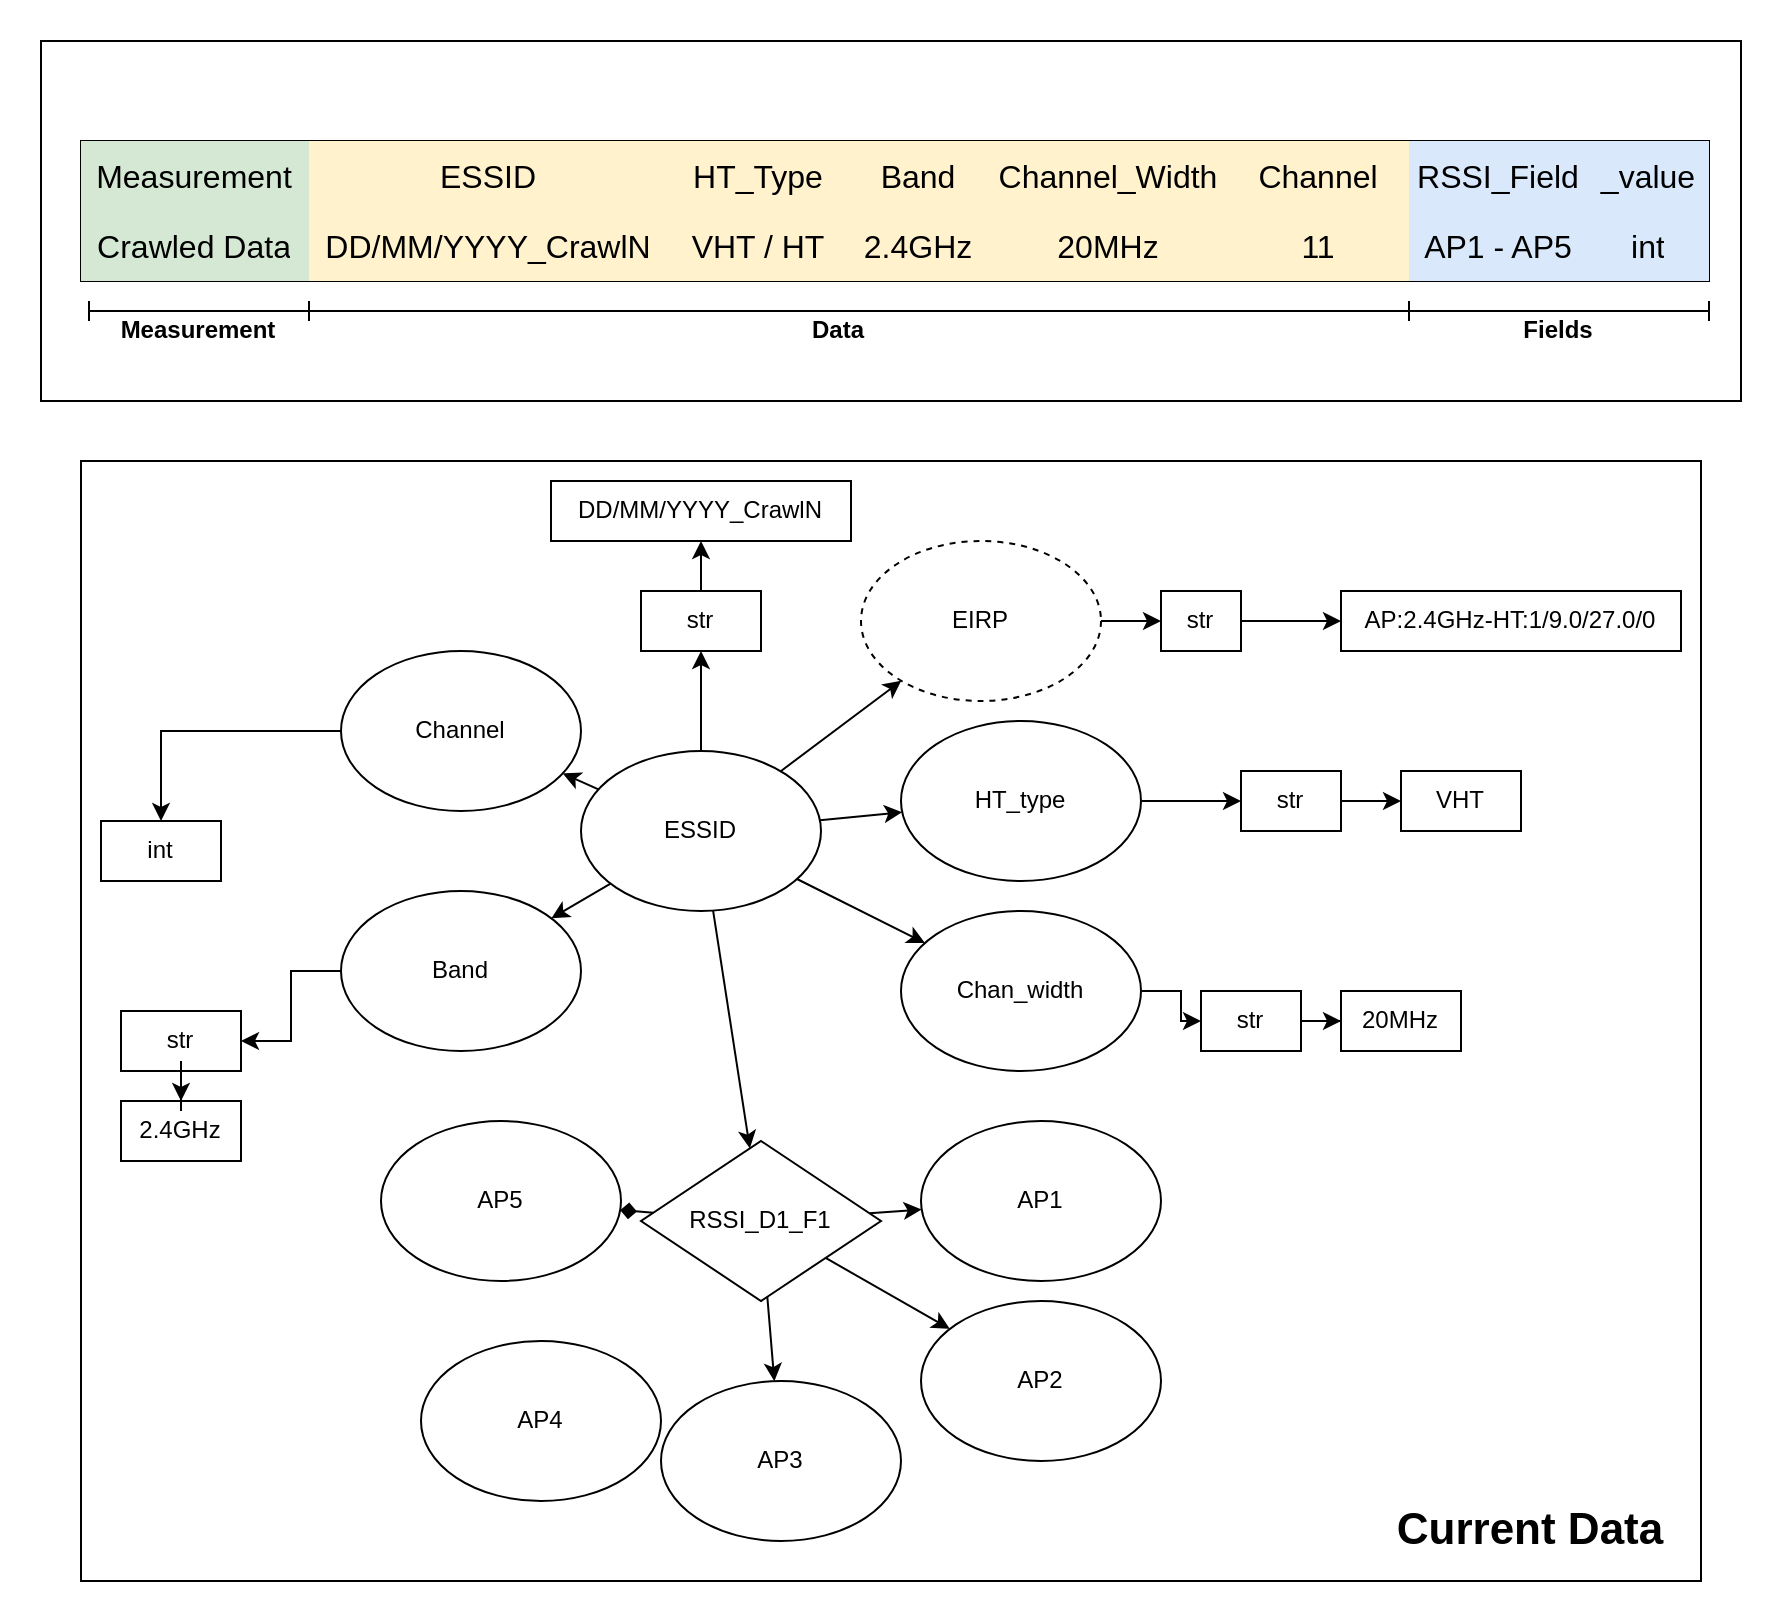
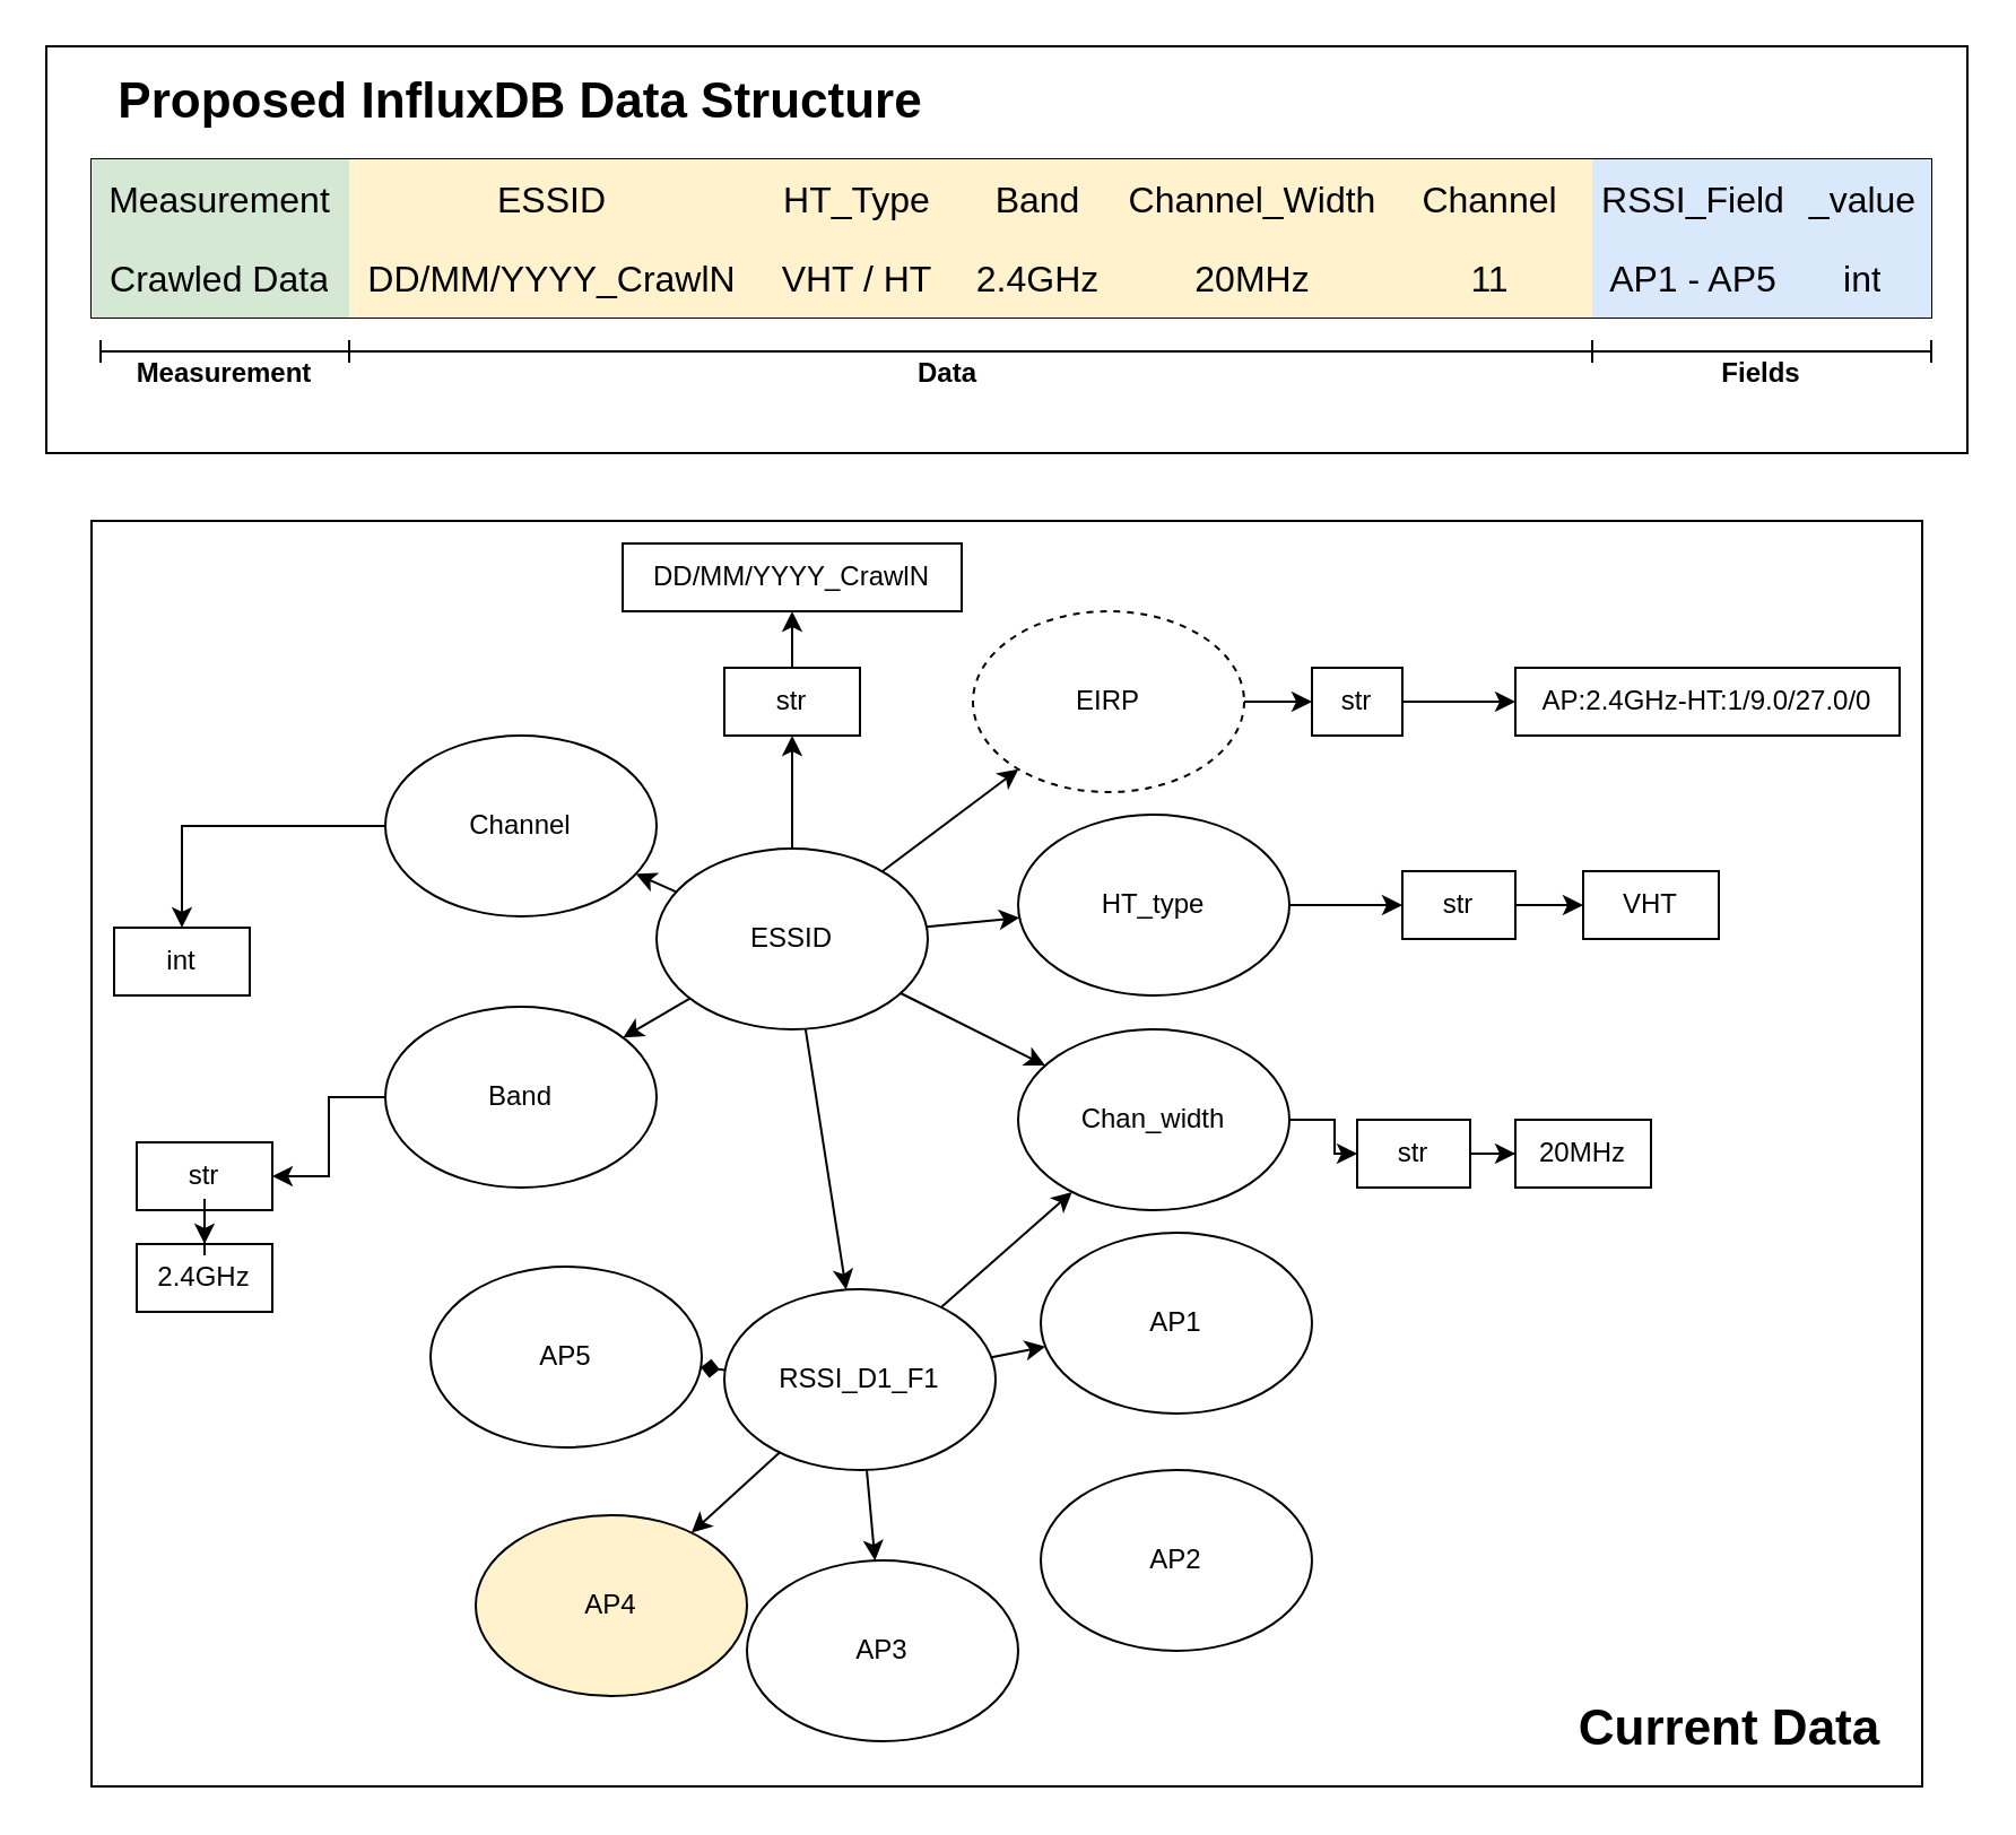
+ <mxCell id="3" value="Proposed InfluxDB Data Structure" style="text;html=1;strokeColor=none;fillColor=none;align=center;verticalAlign=middle;whiteSpace=wrap;rounded=0;fontStyle=1;fontSize=22;" vertex="1" parent="1"><mxGeometry x="30" y="30" width="400" height="30" as="geometry" /></mxCell>
- <mxCell id="7" value="AP1" style="ellipse;whiteSpace=wrap;html=1;" vertex="1" parent="4"><mxGeometry x="420" y="330" width="120" height="80" as="geometry" /></mxCell>
+ <mxCell id="7" value="AP1" style="ellipse;whiteSpace=wrap;html=1;" vertex="1" parent="4"><mxGeometry x="420" y="315" width="120" height="80" as="geometry" /></mxCell>
- <mxCell id="6" value="RSSI_D1_F1" style="rhombus;whiteSpace=wrap;html=1;" vertex="1" parent="4"><mxGeometry x="280" y="340" width="120" height="80" as="geometry" /></mxCell>
+ <mxCell id="6" value="RSSI_D1_F1" style="ellipse;whiteSpace=wrap;html=1;" vertex="1" parent="4"><mxGeometry x="280" y="340" width="120" height="80" as="geometry" /></mxCell>
- <mxCell id="10" value="" style="endArrow=classic;html=1;rounded=0;" edge="1" parent="4" target="9" source="6"><mxGeometry width="50" height="50" relative="1" as="geometry"><mxPoint x="356" y="575" as="sourcePoint" /><mxPoint x="320" y="560" as="targetPoint" /></mxGeometry></mxCell>
+ <mxCell id="10" value="" style="endArrow=classic;html=1;rounded=0;" edge="1" parent="4" target="23" source="6"><mxGeometry width="50" height="50" relative="1" as="geometry"><mxPoint x="356" y="575" as="sourcePoint" /><mxPoint x="320" y="560" as="targetPoint" /></mxGeometry></mxCell>
+ <mxCell id="14" value="" style="endArrow=classic;html=1;rounded=0;" edge="1" parent="4" target="13" source="6"><mxGeometry width="50" height="50" relative="1" as="geometry"><mxPoint x="40" y="585" as="sourcePoint" /><mxPoint x="4" y="570" as="targetPoint" /></mxGeometry></mxCell>
- <mxCell id="13" value="AP4" style="ellipse;whiteSpace=wrap;html=1;" vertex="1" parent="4"><mxGeometry x="170" y="440" width="120" height="80" as="geometry" /></mxCell>
+ <mxCell id="13" value="AP4" style="ellipse;whiteSpace=wrap;html=1;fillColor=#fff2cc;" vertex="1" parent="4"><mxGeometry x="170" y="440" width="120" height="80" as="geometry" /></mxCell>
